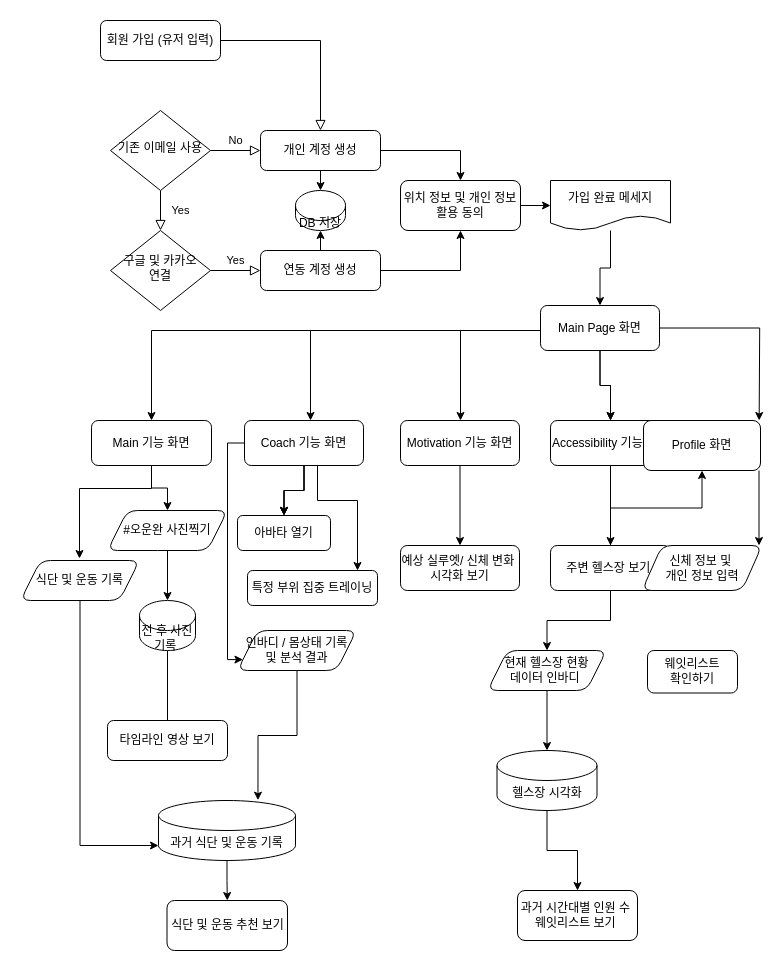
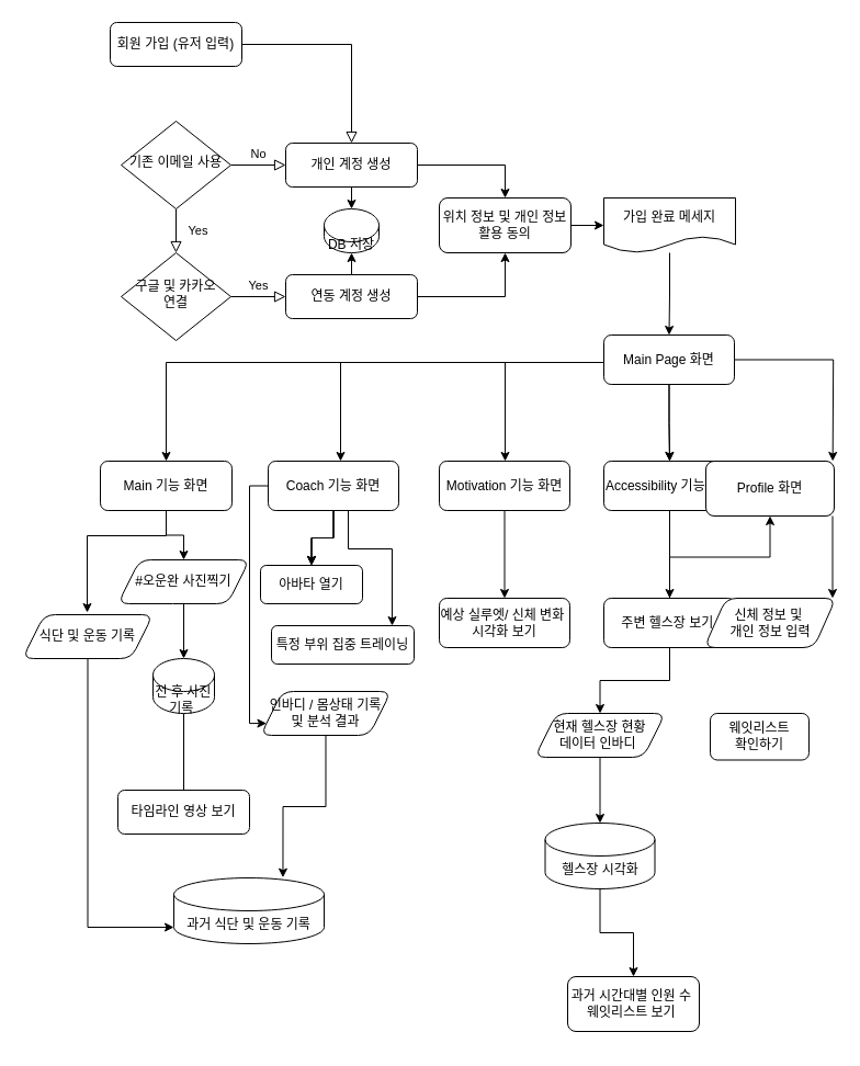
- <mxCell id="26" value="Main Page 화면" style="rounded=1;whiteSpace=wrap;html=1;" vertex="1" parent="1"><mxGeometry x="540" y="305" width="119" height="45" as="geometry" /></mxCell>
+ <mxCell id="26" value="Main Page 화면" style="rounded=1;whiteSpace=wrap;html=1;" vertex="1" parent="1"><mxGeometry x="550" y="305" width="119" height="45" as="geometry" /></mxCell>
- <mxCell id="62" value="" style="edgeStyle=orthogonalEdgeStyle;rounded=0;orthogonalLoop=1;jettySize=auto;html=1;" edge="1" parent="1" source="63" target="64"><mxGeometry relative="1" as="geometry" /></mxCell>
- <mxCell id="64" value="식단 및 운동 추천 보기" style="rounded=1;whiteSpace=wrap;html=1;" vertex="1" parent="1"><mxGeometry x="166.5" y="900" width="120.5" height="50" as="geometry" /></mxCell>
